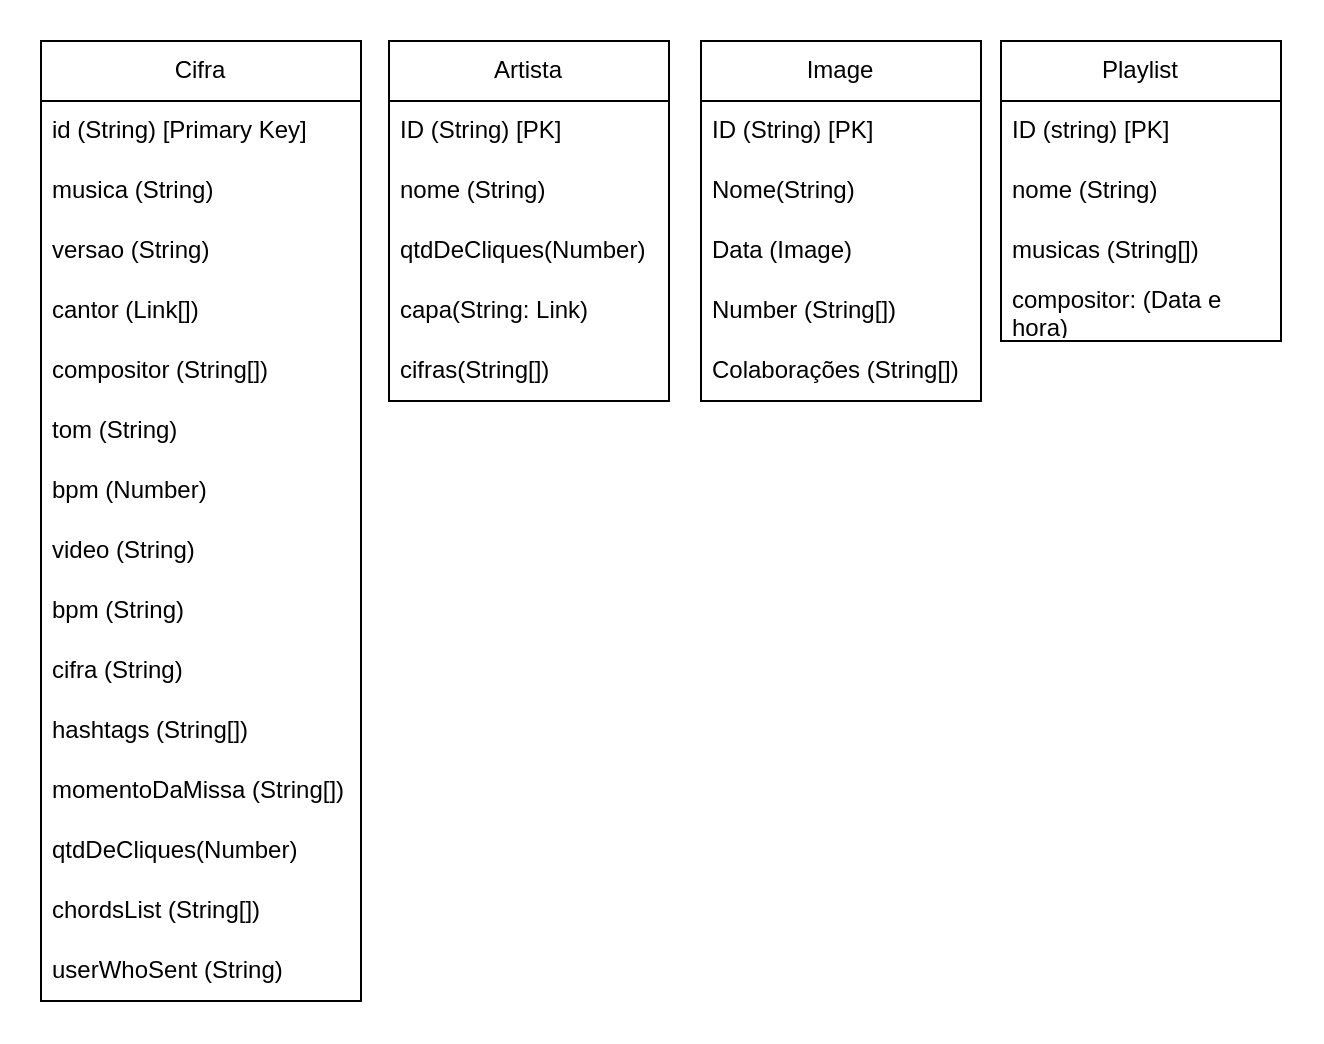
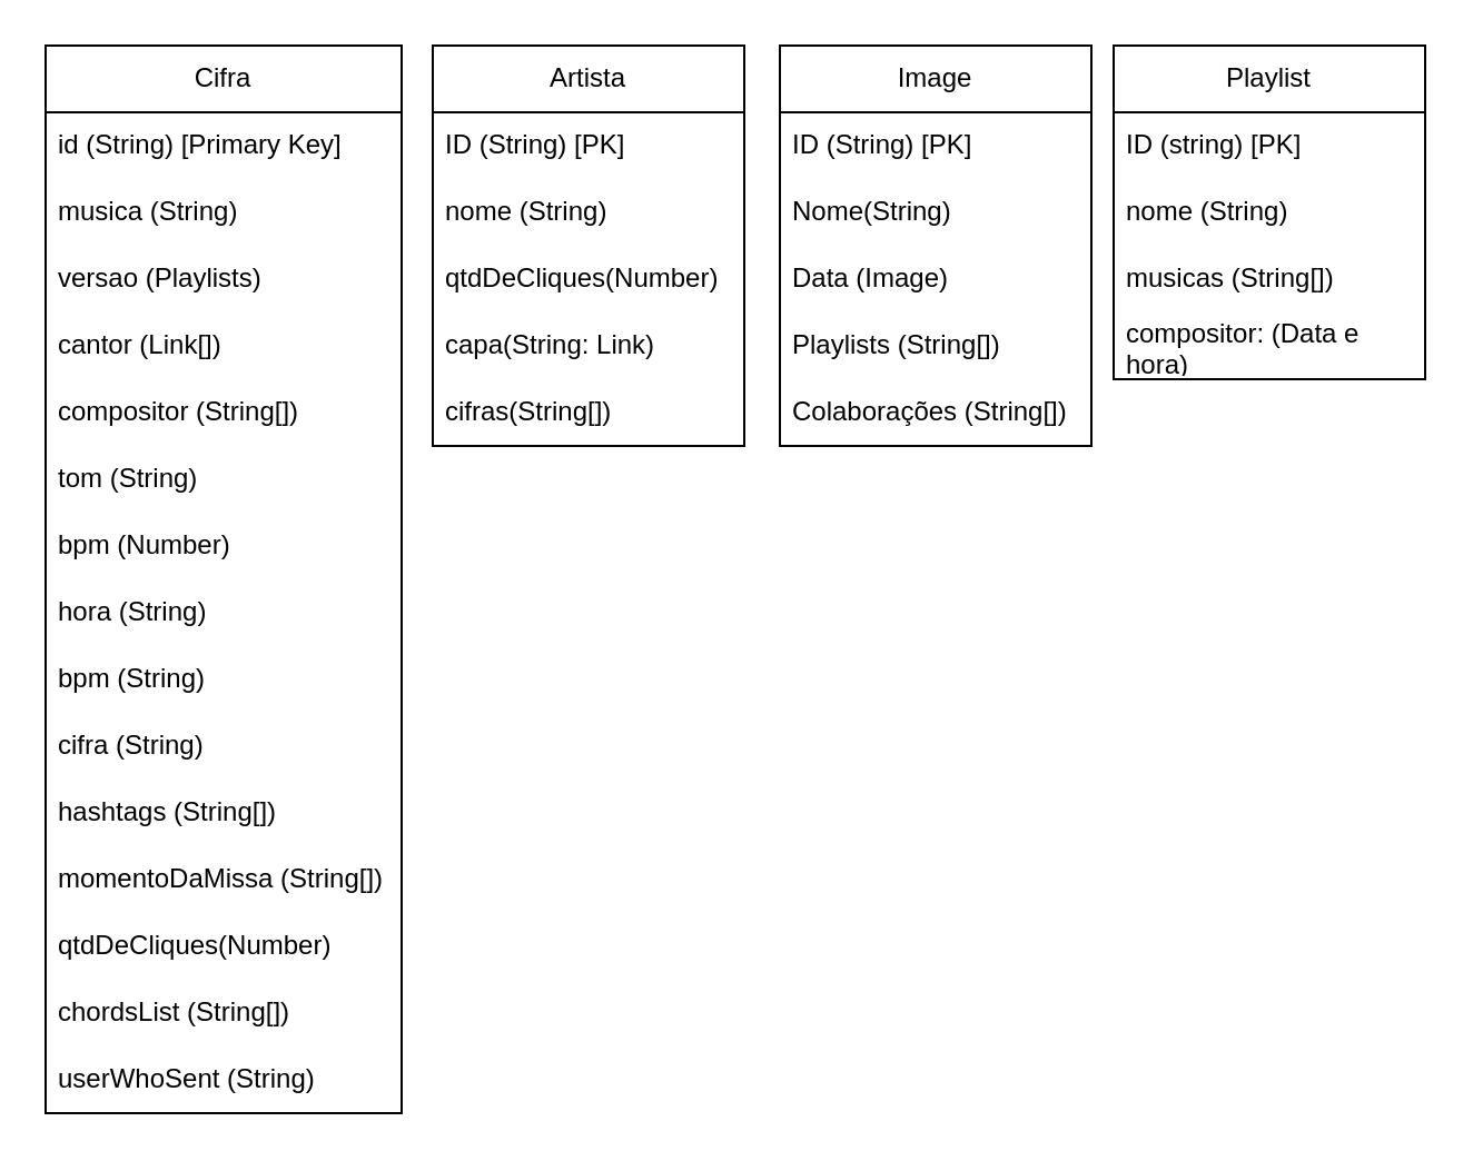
- <mxCell id="5" value="versao (String)" style="text;strokeColor=none;fillColor=none;align=left;verticalAlign=middle;spacingLeft=4;spacingRight=4;overflow=hidden;points=[[0,0.5],[1,0.5]];portConstraint=eastwest;rotatable=0;whiteSpace=wrap;html=1;" parent="2" vertex="1"><mxGeometry y="90" width="160" height="30" as="geometry" /></mxCell>
+ <mxCell id="5" value="versao (Playlists)" style="text;strokeColor=none;fillColor=none;align=left;verticalAlign=middle;spacingLeft=4;spacingRight=4;overflow=hidden;points=[[0,0.5],[1,0.5]];portConstraint=eastwest;rotatable=0;whiteSpace=wrap;html=1;" parent="2" vertex="1"><mxGeometry y="90" width="160" height="30" as="geometry" /></mxCell>
- <mxCell id="28" value="Number (String[])" style="text;strokeColor=none;fillColor=none;align=left;verticalAlign=middle;spacingLeft=4;spacingRight=4;overflow=hidden;points=[[0,0.5],[1,0.5]];portConstraint=eastwest;rotatable=0;whiteSpace=wrap;html=1;" parent="24" vertex="1"><mxGeometry y="120" width="140" height="30" as="geometry" /></mxCell>
+ <mxCell id="28" value="Playlists (String[])" style="text;strokeColor=none;fillColor=none;align=left;verticalAlign=middle;spacingLeft=4;spacingRight=4;overflow=hidden;points=[[0,0.5],[1,0.5]];portConstraint=eastwest;rotatable=0;whiteSpace=wrap;html=1;" parent="24" vertex="1"><mxGeometry y="120" width="140" height="30" as="geometry" /></mxCell>
- <mxCell id="10" value="video (String)" style="text;strokeColor=none;fillColor=none;align=left;verticalAlign=middle;spacingLeft=4;spacingRight=4;overflow=hidden;points=[[0,0.5],[1,0.5]];portConstraint=eastwest;rotatable=0;whiteSpace=wrap;html=1;" parent="2" vertex="1"><mxGeometry y="240" width="160" height="30" as="geometry" /></mxCell>
+ <mxCell id="10" value="hora (String)" style="text;strokeColor=none;fillColor=none;align=left;verticalAlign=middle;spacingLeft=4;spacingRight=4;overflow=hidden;points=[[0,0.5],[1,0.5]];portConstraint=eastwest;rotatable=0;whiteSpace=wrap;html=1;" parent="2" vertex="1"><mxGeometry y="240" width="160" height="30" as="geometry" /></mxCell>
